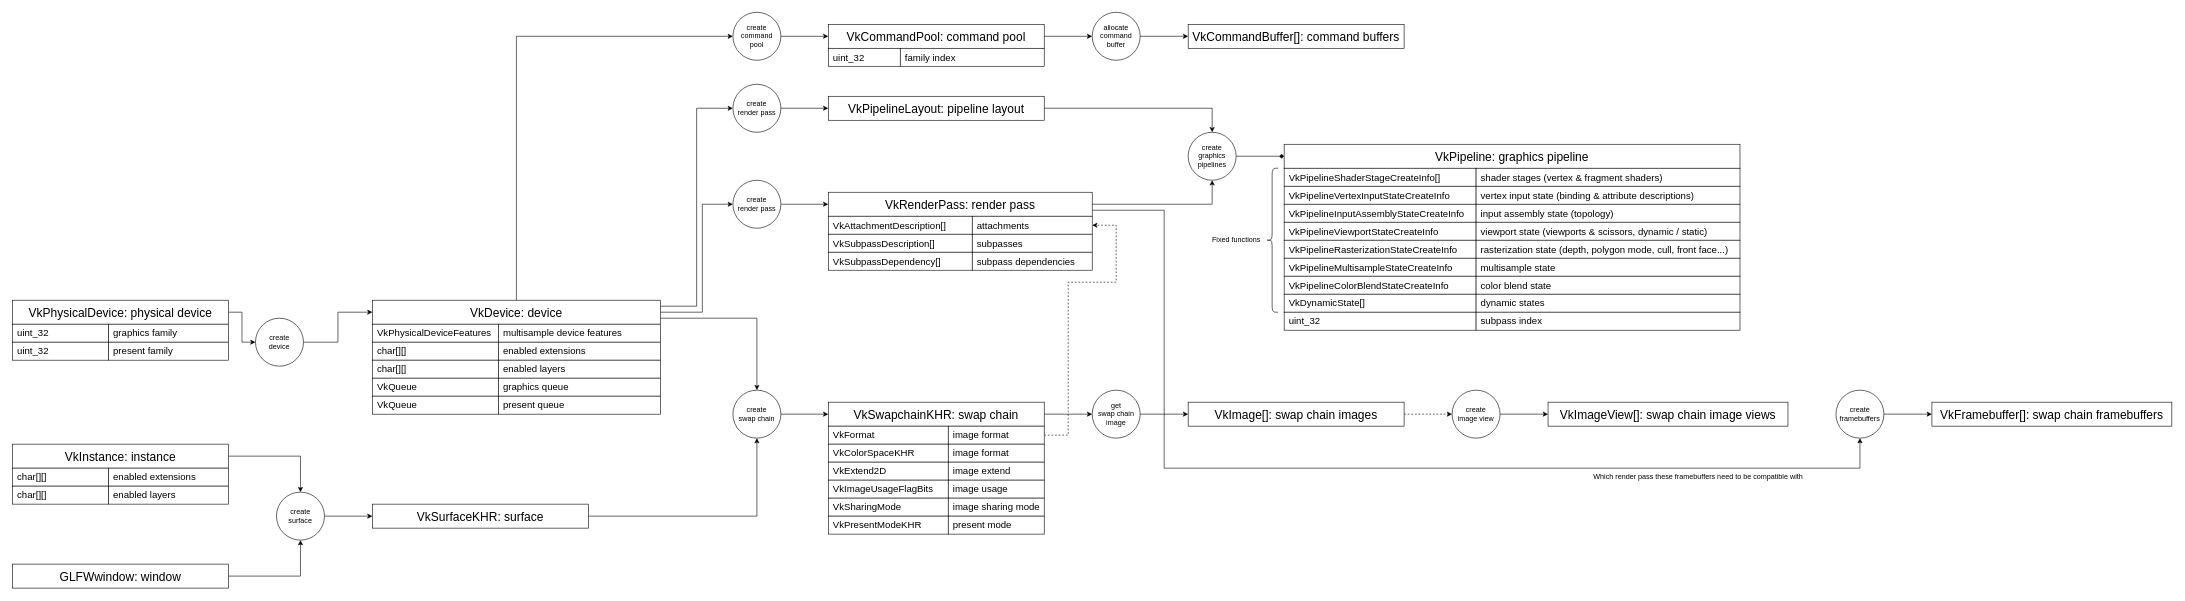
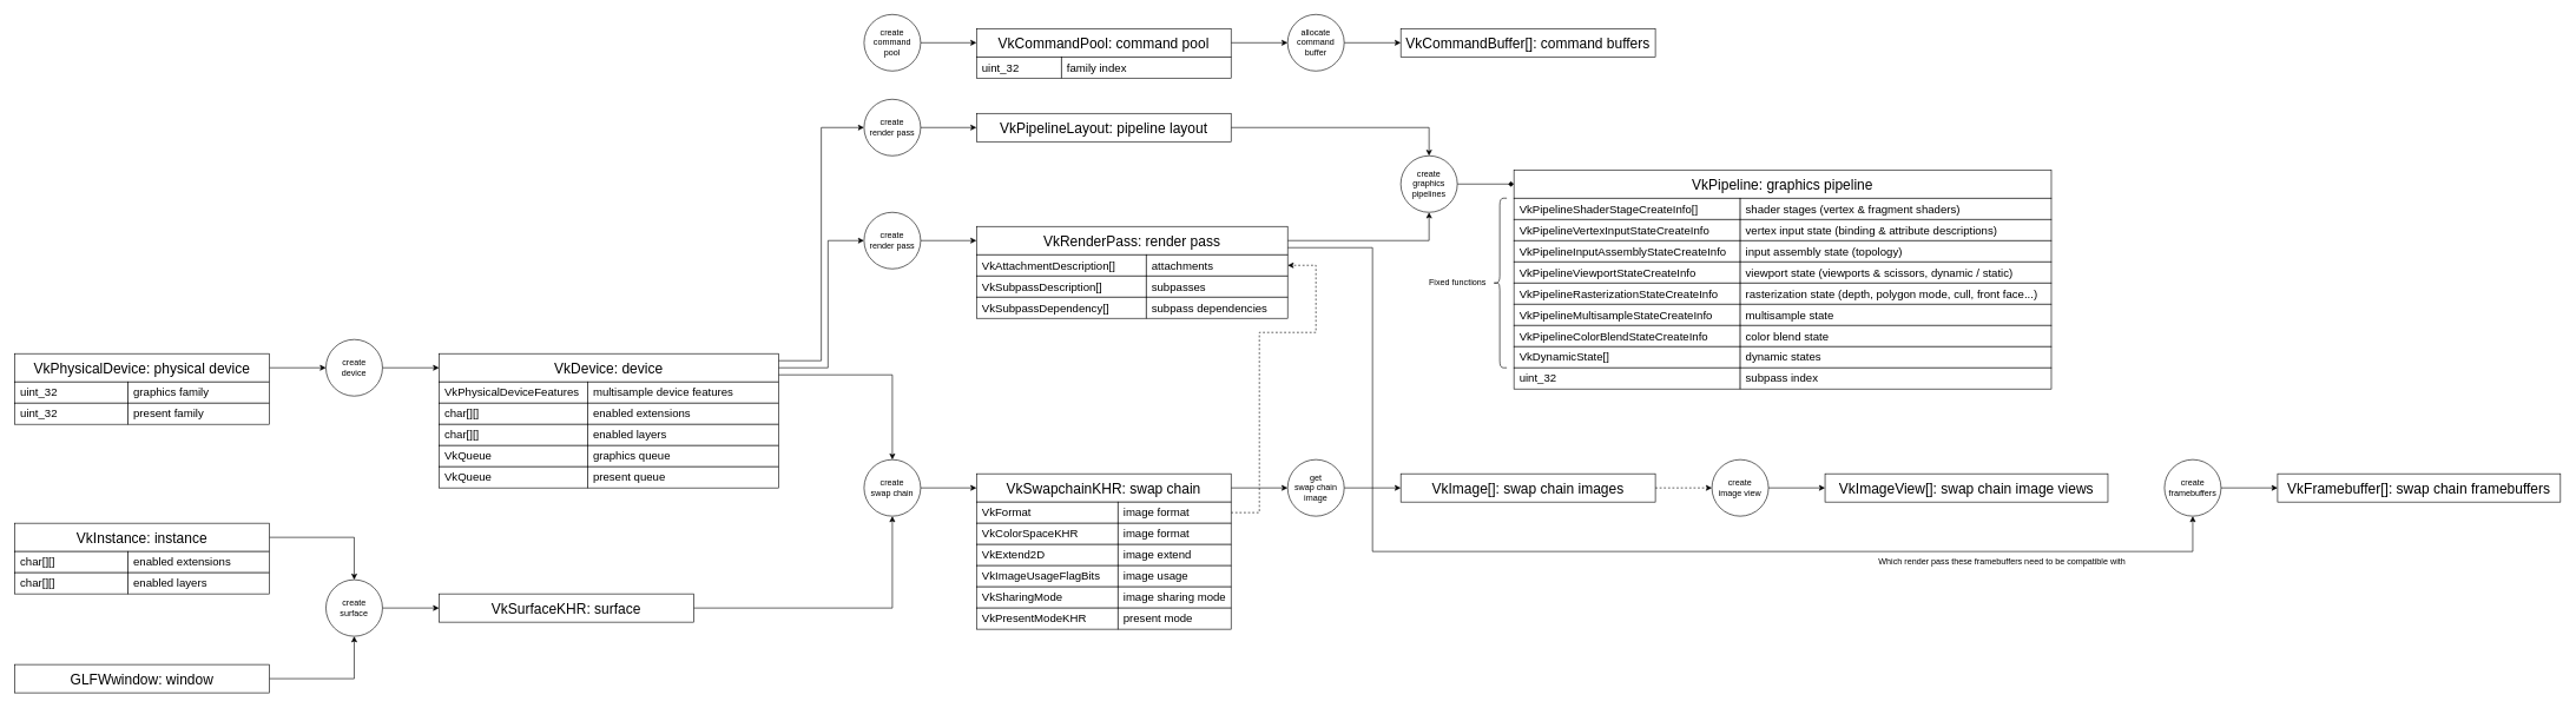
- <mxCell id="23" style="edgeStyle=orthogonalEdgeStyle;rounded=0;orthogonalLoop=1;jettySize=auto;html=1;exitX=0.5;exitY=0;exitDx=0;exitDy=0;entryX=0;entryY=0.5;entryDx=0;entryDy=0;" edge="1" parent="1" source="24" target="104"><mxGeometry relative="1" as="geometry" /></mxCell>
- <mxCell id="36" value="create&lt;br&gt;device" style="ellipse;whiteSpace=wrap;html=1;aspect=fixed;" vertex="1" parent="1"><mxGeometry x="425" y="530" width="80" height="80" as="geometry" /></mxCell>
+ <mxCell id="36" value="create&lt;br&gt;device" style="ellipse;whiteSpace=wrap;html=1;aspect=fixed;" vertex="1" parent="1"><mxGeometry x="460" y="480" width="80" height="80" as="geometry" /></mxCell>
